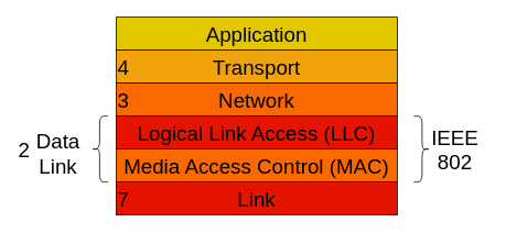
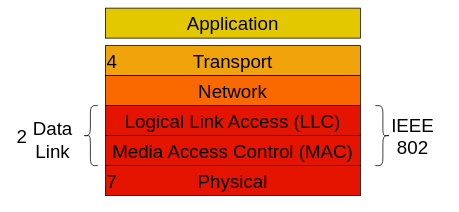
- <mxCell id="2" value="Application" style="rounded=0;whiteSpace=wrap;html=1;fontSize=25;fillColor=#e3c800;fontColor=#000000;strokeColor=#000000;" vertex="1" parent="1"><mxGeometry x="140" y="20" width="340" height="40" as="geometry" /></mxCell>
+ <mxCell id="2" value="Application" style="rounded=0;whiteSpace=wrap;html=1;fontSize=25;fillColor=#e3c800;fontColor=#000000;strokeColor=#000000;" vertex="1" parent="1"><mxGeometry x="140" y="10" width="340" height="40" as="geometry" /></mxCell>
- <mxCell id="6" value="3" style="text;html=1;strokeColor=none;fillColor=none;align=left;verticalAlign=middle;whiteSpace=wrap;rounded=0;fontSize=25;fontColor=#000000;" vertex="1" parent="1"><mxGeometry x="140" y="105" width="60" height="30" as="geometry" /></mxCell>
- <mxCell id="11" value="Media Access Control (MAC)" style="rounded=0;whiteSpace=wrap;html=1;fontSize=25;fillColor=#fa6800;fontColor=#000000;strokeColor=#000000;" vertex="1" parent="1"><mxGeometry x="140" y="180" width="340" height="40" as="geometry" /></mxCell>
+ <mxCell id="11" value="Media Access Control (MAC)" style="rounded=0;whiteSpace=wrap;html=1;fontSize=25;fillColor=#e51400;fontColor=#000000;strokeColor=#000000;" vertex="1" parent="1"><mxGeometry x="140" y="180" width="340" height="40" as="geometry" /></mxCell>
- <mxCell id="5" value="Link" style="rounded=0;whiteSpace=wrap;html=1;fontSize=25;fillColor=#e51400;fontColor=#000000;strokeColor=#000000;" vertex="1" parent="1"><mxGeometry x="140" y="220" width="340" height="40" as="geometry" /></mxCell>
+ <mxCell id="5" value="Physical" style="rounded=0;whiteSpace=wrap;html=1;fontSize=25;fillColor=#e51400;fontColor=#000000;strokeColor=#000000;" vertex="1" parent="1"><mxGeometry x="140" y="220" width="340" height="40" as="geometry" /></mxCell>
